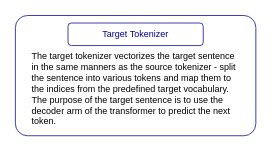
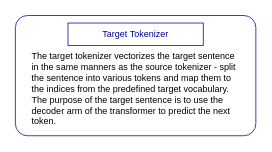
- <mxCell id="4" value="&lt;font color=&quot;#000099&quot;&gt;Target Tokenizer&lt;/font&gt;" style="rounded=1;whiteSpace=wrap;html=1;strokeColor=#000099;" parent="1" vertex="1"><mxGeometry x="90" y="30" width="180" height="30" as="geometry" /></mxCell>
+ <mxCell id="4" value="&lt;font color=&quot;#000099&quot;&gt;Target Tokenizer&lt;/font&gt;" style="whiteSpace=wrap;html=1;strokeColor=#000099;rounded=0;" parent="1" vertex="1"><mxGeometry x="90" y="30" width="180" height="30" as="geometry" /></mxCell>
